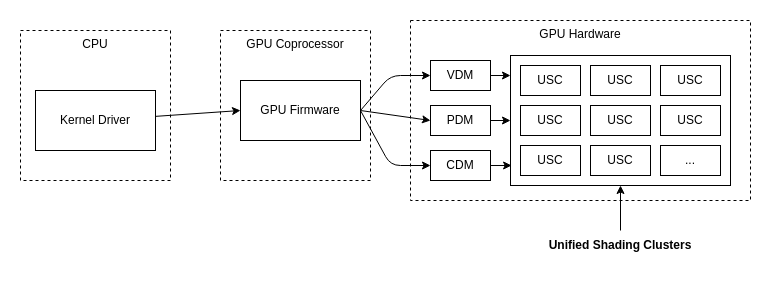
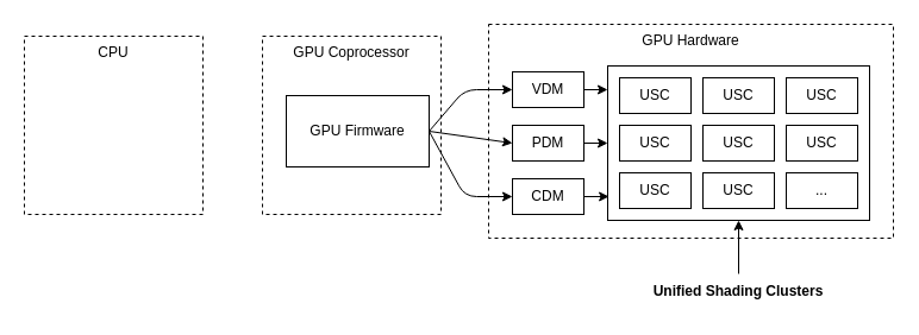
- <mxCell id="3" style="edgeStyle=none;html=1;entryX=0;entryY=0.5;entryDx=0;entryDy=0;" edge="1" parent="1" source="5" target="10"><mxGeometry relative="1" as="geometry" /></mxCell>
- <mxCell id="5" value="Kernel Driver" style="rounded=0;whiteSpace=wrap;html=1;" vertex="1" parent="1"><mxGeometry x="35" y="90" width="120" height="60" as="geometry" /></mxCell>
